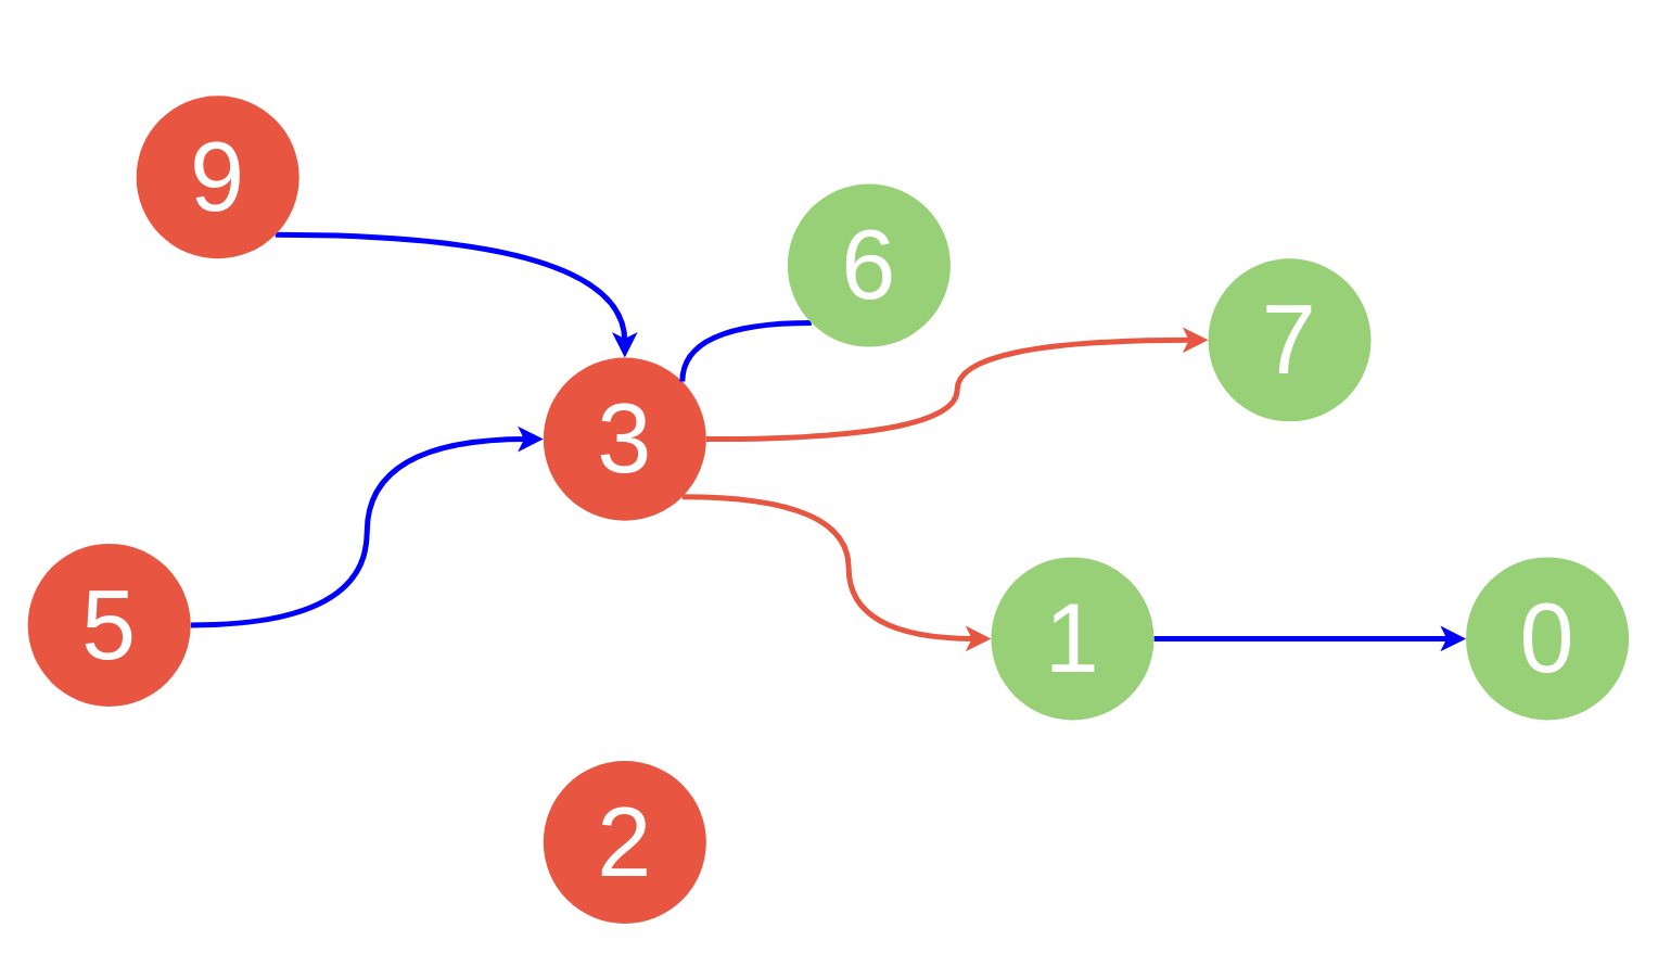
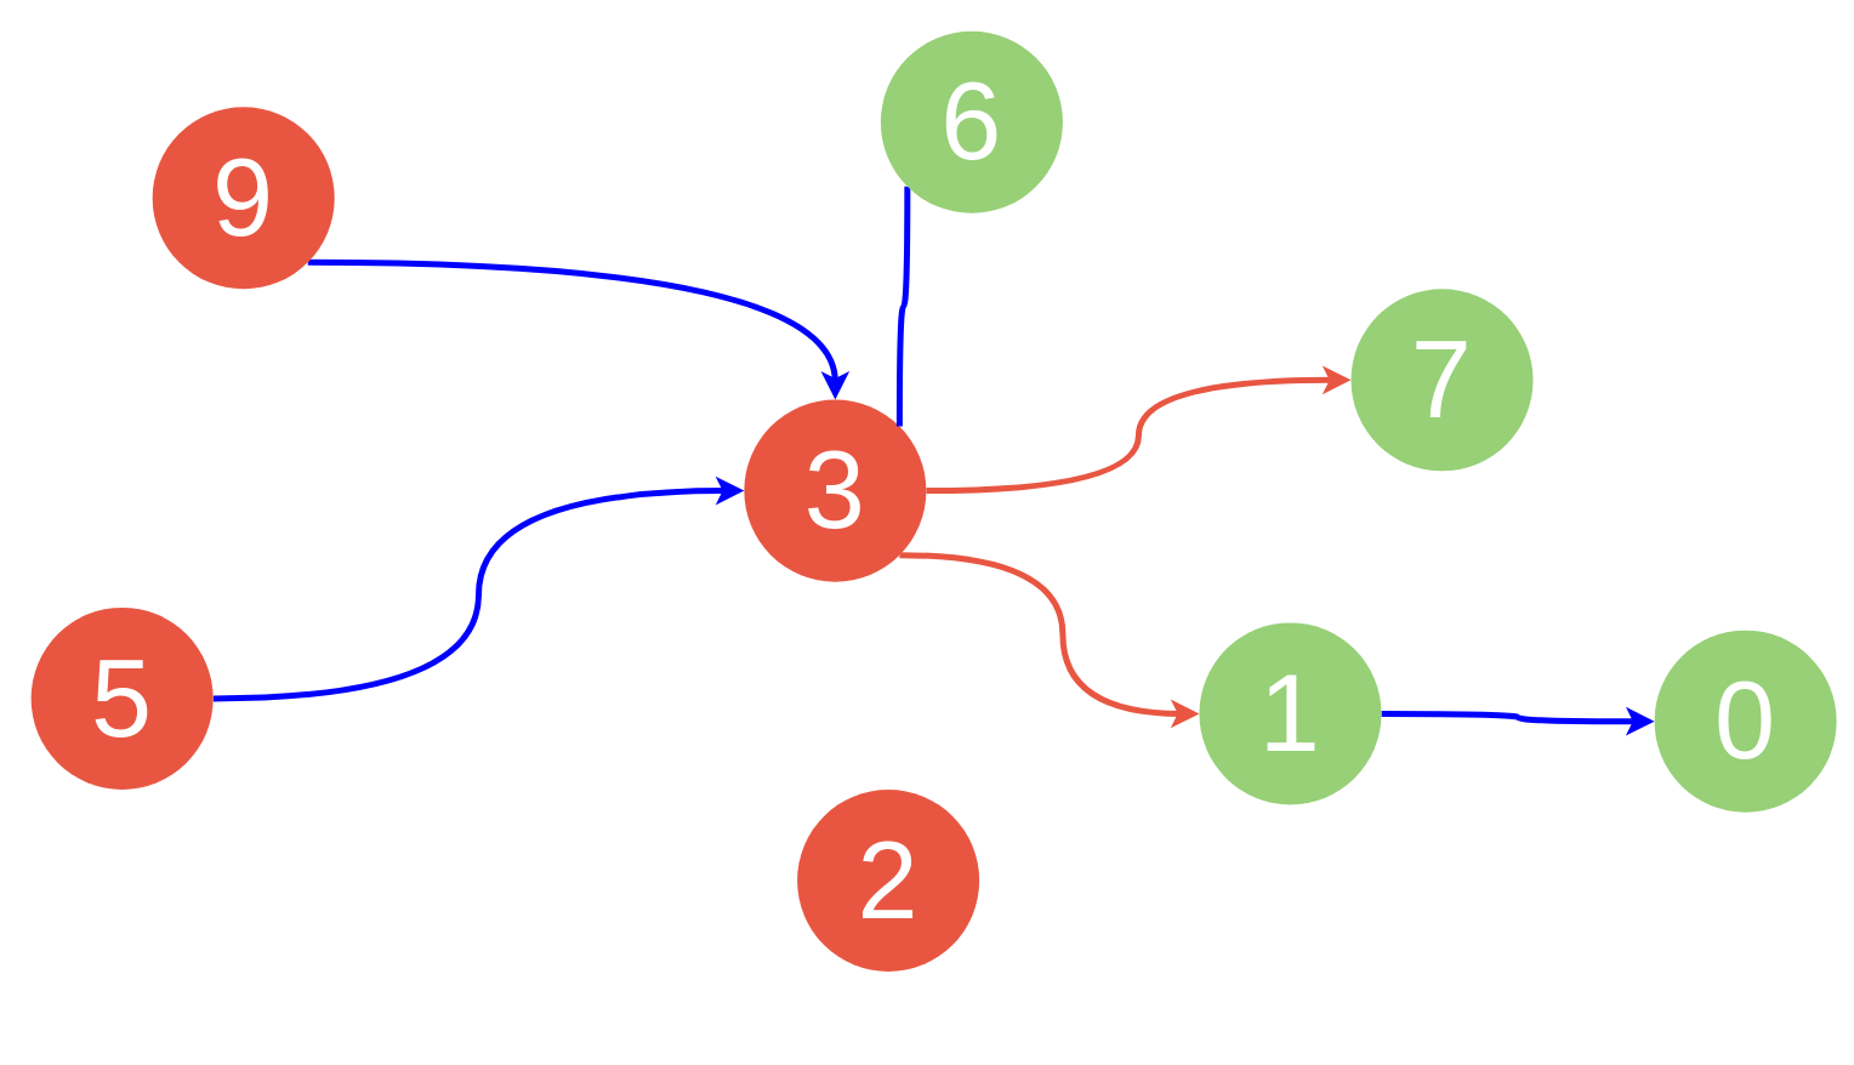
- <mxCell id="7" value="&lt;font style=&quot;font-size: 72px&quot;&gt;6&lt;/font&gt;" style="ellipse;whiteSpace=wrap;html=1;shadow=0;fontFamily=Helvetica;fontSize=20;fontColor=#FFFFFF;align=center;strokeWidth=3;strokeColor=none;fillColor=#97D077;" vertex="1" parent="1"><mxGeometry x="580" y="135" width="120" height="120" as="geometry" /></mxCell>
+ <mxCell id="7" value="&lt;font style=&quot;font-size: 72px&quot;&gt;6&lt;/font&gt;" style="ellipse;whiteSpace=wrap;html=1;shadow=0;fontFamily=Helvetica;fontSize=20;fontColor=#FFFFFF;align=center;strokeWidth=3;strokeColor=none;fillColor=#97D077;" vertex="1" parent="1"><mxGeometry x="580" y="20" width="120" height="120" as="geometry" /></mxCell>
- <mxCell id="4" value="&lt;font style=&quot;font-size: 72px&quot;&gt;3&lt;/font&gt;" style="ellipse;whiteSpace=wrap;html=1;shadow=0;fontFamily=Helvetica;fontSize=20;fontColor=#FFFFFF;align=center;strokeWidth=3;fillColor=#E85642;strokeColor=none;" parent="1" vertex="1"><mxGeometry x="400" y="263" width="120" height="120" as="geometry" /></mxCell>
+ <mxCell id="4" value="&lt;font style=&quot;font-size: 72px&quot;&gt;3&lt;/font&gt;" style="ellipse;whiteSpace=wrap;html=1;shadow=0;fontFamily=Helvetica;fontSize=20;fontColor=#FFFFFF;align=center;strokeWidth=3;fillColor=#E85642;strokeColor=none;" parent="1" vertex="1"><mxGeometry x="490" y="263" width="120" height="120" as="geometry" /></mxCell>
- <mxCell id="13" value="&lt;font style=&quot;font-size: 72px&quot;&gt;1&lt;/font&gt;" style="ellipse;whiteSpace=wrap;html=1;shadow=0;fontFamily=Helvetica;fontSize=20;fontColor=#FFFFFF;align=center;strokeWidth=3;strokeColor=none;fillColor=#97D077;" vertex="1" parent="1"><mxGeometry x="730" y="410" width="120" height="120" as="geometry" /></mxCell>
+ <mxCell id="13" value="&lt;font style=&quot;font-size: 72px&quot;&gt;1&lt;/font&gt;" style="ellipse;whiteSpace=wrap;html=1;shadow=0;fontFamily=Helvetica;fontSize=20;fontColor=#FFFFFF;align=center;strokeWidth=3;strokeColor=none;fillColor=#97D077;" vertex="1" parent="1"><mxGeometry x="790" y="410" width="120" height="120" as="geometry" /></mxCell>
- <mxCell id="14" value="&lt;font style=&quot;font-size: 72px&quot;&gt;0&lt;/font&gt;" style="ellipse;whiteSpace=wrap;html=1;shadow=0;fontFamily=Helvetica;fontSize=20;fontColor=#FFFFFF;align=center;strokeWidth=3;strokeColor=none;fillColor=#97D077;" vertex="1" parent="1"><mxGeometry x="1080" y="410" width="120" height="120" as="geometry" /></mxCell>
+ <mxCell id="14" value="&lt;font style=&quot;font-size: 72px&quot;&gt;0&lt;/font&gt;" style="ellipse;whiteSpace=wrap;html=1;shadow=0;fontFamily=Helvetica;fontSize=20;fontColor=#FFFFFF;align=center;strokeWidth=3;strokeColor=none;fillColor=#97D077;" vertex="1" parent="1"><mxGeometry x="1090" y="415" width="120" height="120" as="geometry" /></mxCell>
- <mxCell id="15" value="&lt;font style=&quot;font-size: 72px&quot;&gt;2&lt;/font&gt;" style="ellipse;whiteSpace=wrap;html=1;shadow=0;fontFamily=Helvetica;fontSize=20;fontColor=#FFFFFF;align=center;strokeWidth=3;fillColor=#E85642;strokeColor=none;" vertex="1" parent="1"><mxGeometry x="400" y="560" width="120" height="120" as="geometry" /></mxCell>
+ <mxCell id="15" value="&lt;font style=&quot;font-size: 72px&quot;&gt;2&lt;/font&gt;" style="ellipse;whiteSpace=wrap;html=1;shadow=0;fontFamily=Helvetica;fontSize=20;fontColor=#FFFFFF;align=center;strokeWidth=3;fillColor=#E85642;strokeColor=none;" vertex="1" parent="1"><mxGeometry x="525" y="520" width="120" height="120" as="geometry" /></mxCell>
